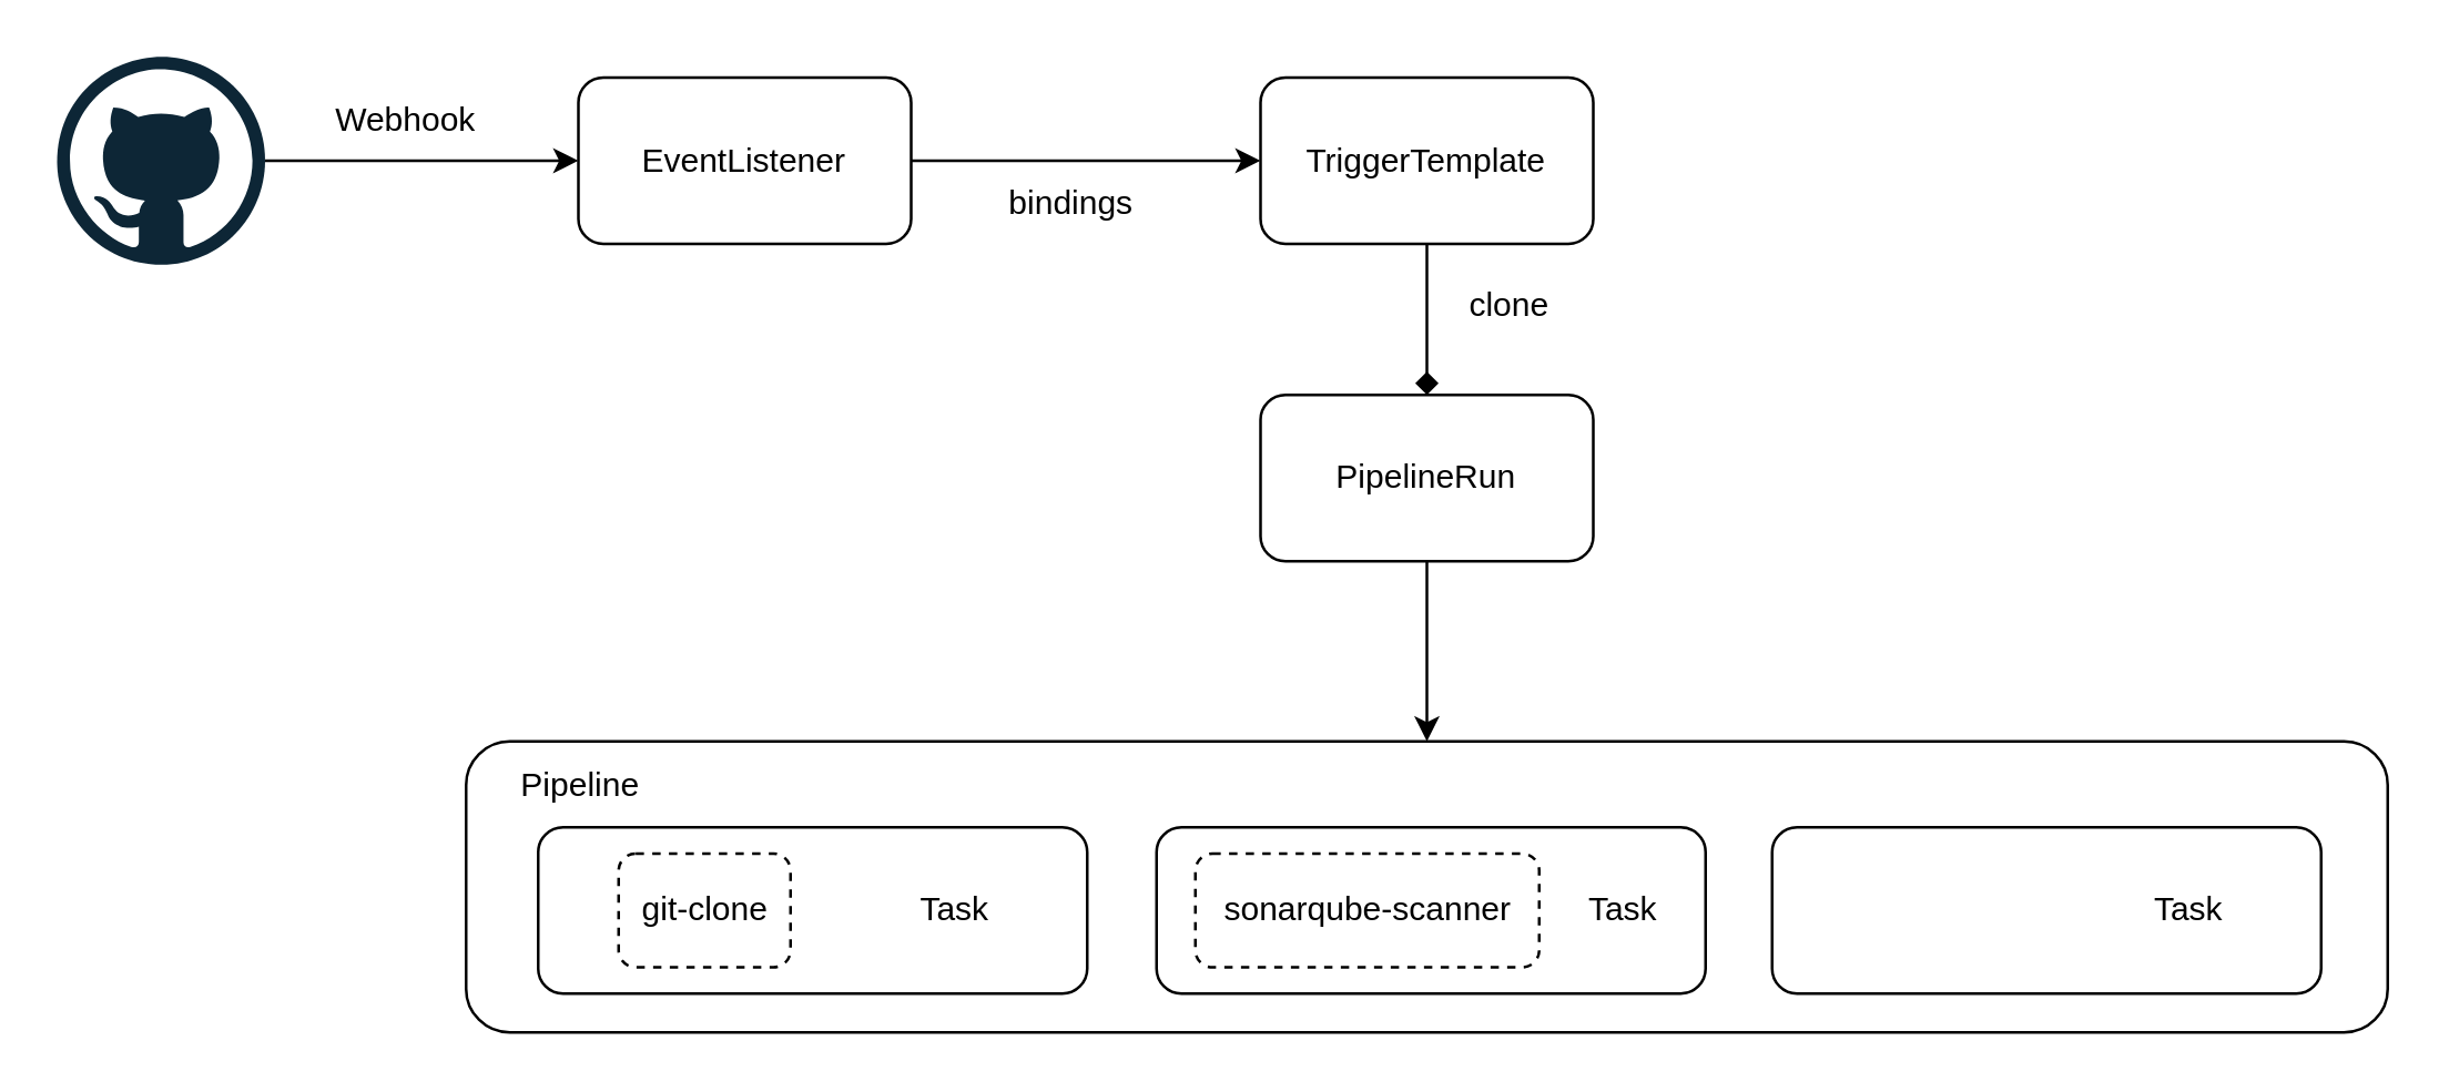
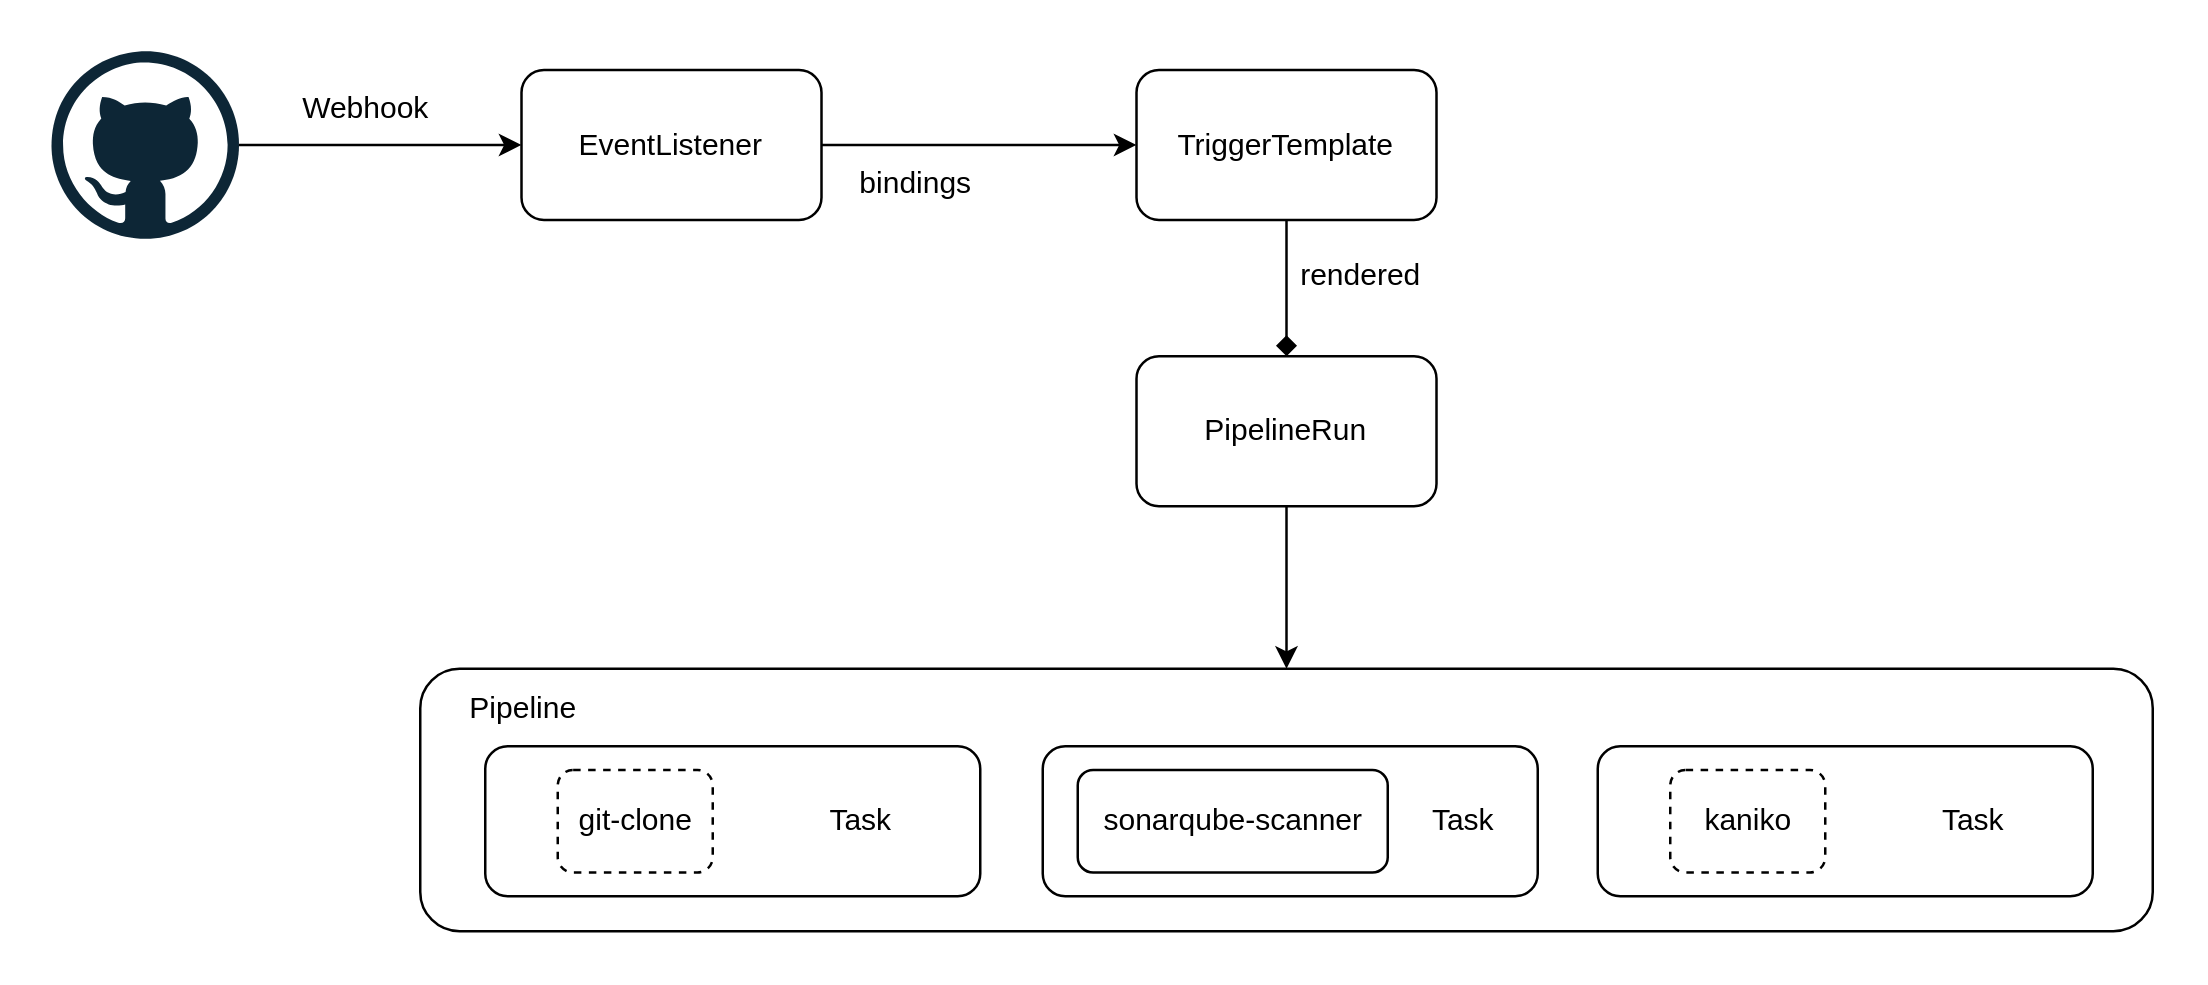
- <mxCell id="20" value="bindings" style="text;html=1;align=center;verticalAlign=middle;whiteSpace=wrap;rounded=0;" parent="1" vertex="1"><mxGeometry x="356" y="57.5" width="60" height="30" as="geometry" /></mxCell>
+ <mxCell id="20" value="bindings" style="text;html=1;align=center;verticalAlign=middle;whiteSpace=wrap;rounded=0;" parent="1" vertex="1"><mxGeometry x="336" y="57.5" width="60" height="30" as="geometry" /></mxCell>
- <mxCell id="23" value="clone" style="text;html=1;align=center;verticalAlign=middle;whiteSpace=wrap;rounded=0;" parent="1" vertex="1"><mxGeometry x="514" y="95" width="60" height="30" as="geometry" /></mxCell>
+ <mxCell id="23" value="rendered" style="text;html=1;align=center;verticalAlign=middle;whiteSpace=wrap;rounded=0;" parent="1" vertex="1"><mxGeometry x="514" y="95" width="60" height="30" as="geometry" /></mxCell>
- <mxCell id="13" value="sonarqube-scanner" style="rounded=1;whiteSpace=wrap;html=1;dashed=1;fillColor=none;" parent="1" vertex="1"><mxGeometry x="430.5" y="307.5" width="124" height="41" as="geometry" /></mxCell>
+ <mxCell id="13" value="sonarqube-scanner" style="rounded=1;whiteSpace=wrap;html=1;dashed=0;fillColor=none;" parent="1" vertex="1"><mxGeometry x="430.5" y="307.5" width="124" height="41" as="geometry" /></mxCell>
+ <mxCell id="16" value="kaniko" style="rounded=1;whiteSpace=wrap;html=1;dashed=1;fillColor=none;" parent="1" vertex="1"><mxGeometry x="667.5" y="307.5" width="62" height="41" as="geometry" /></mxCell>
